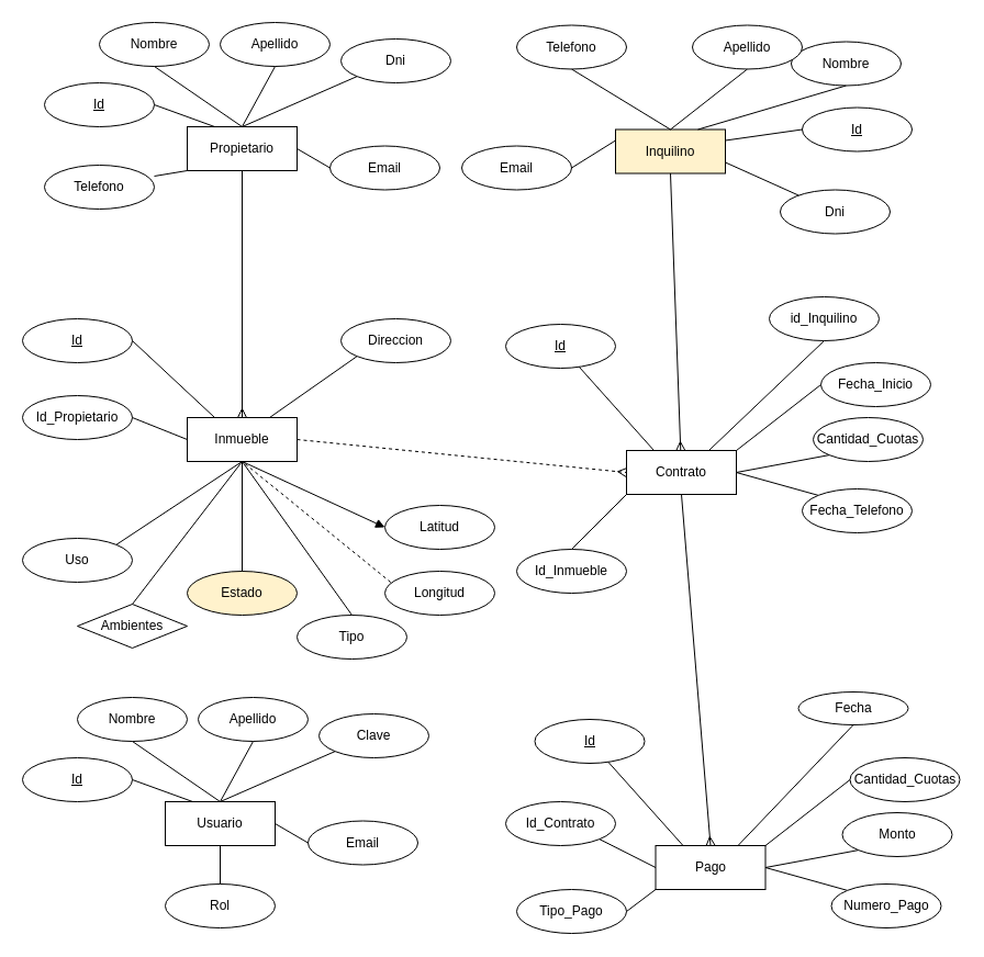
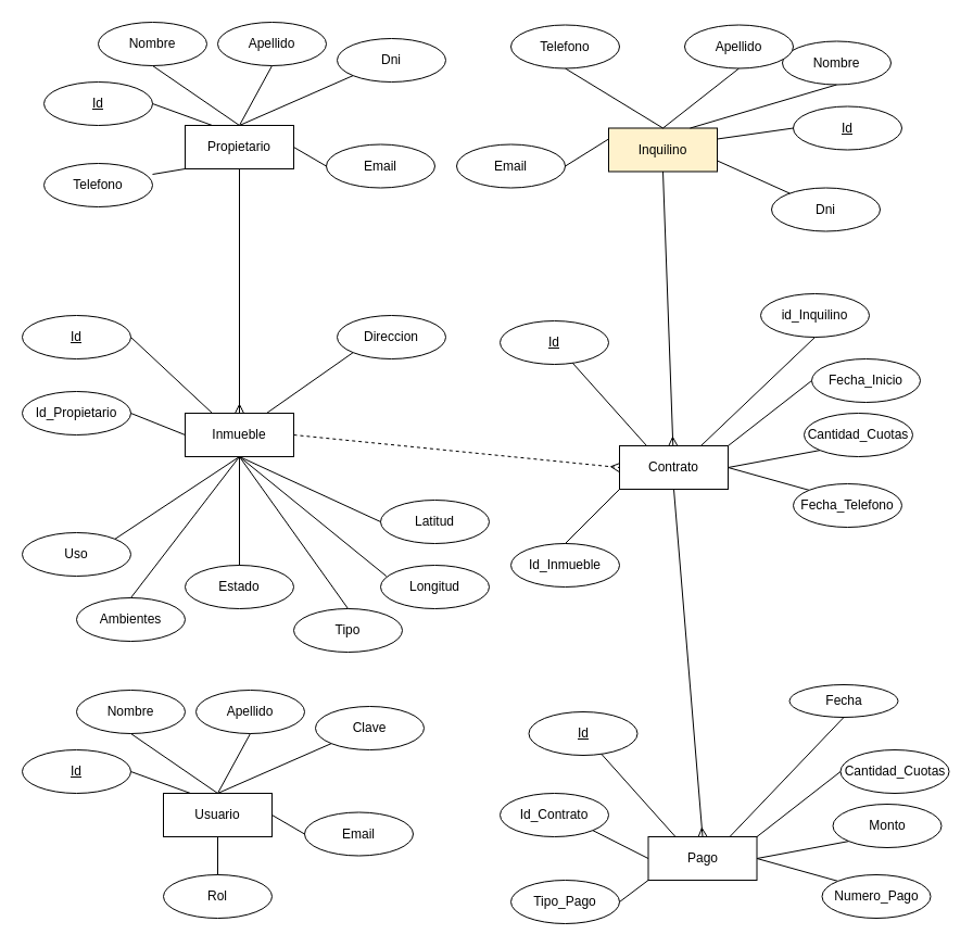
- <mxCell id="37" value="" style="endArrow=block;html=1;rounded=0;exitX=0.5;exitY=1;exitDx=0;exitDy=0;entryX=0;entryY=0.5;entryDx=0;entryDy=0;" edge="1" parent="1" source="25" target="33"><mxGeometry relative="1" as="geometry"><mxPoint x="230" y="530" as="sourcePoint" /><mxPoint x="230" y="430" as="targetPoint" /></mxGeometry></mxCell>
+ <mxCell id="37" value="" style="endArrow=none;html=1;rounded=0;exitX=0.5;exitY=1;exitDx=0;exitDy=0;entryX=0;entryY=0.5;entryDx=0;entryDy=0;" edge="1" parent="1" source="25" target="33"><mxGeometry relative="1" as="geometry"><mxPoint x="230" y="530" as="sourcePoint" /><mxPoint x="230" y="430" as="targetPoint" /></mxGeometry></mxCell>
- <mxCell id="39" value="" style="endArrow=none;html=1;rounded=0;exitX=0.053;exitY=0.251;exitDx=0;exitDy=0;entryX=0.5;entryY=1;entryDx=0;entryDy=0;exitPerimeter=0;dashed=1;" edge="1" parent="1" source="31" target="25"><mxGeometry relative="1" as="geometry"><mxPoint x="250" y="550" as="sourcePoint" /><mxPoint x="250" y="450" as="targetPoint" /></mxGeometry></mxCell>
+ <mxCell id="39" value="" style="endArrow=none;html=1;rounded=0;exitX=0.053;exitY=0.251;exitDx=0;exitDy=0;entryX=0.5;entryY=1;entryDx=0;entryDy=0;exitPerimeter=0;" edge="1" parent="1" source="31" target="25"><mxGeometry relative="1" as="geometry"><mxPoint x="250" y="550" as="sourcePoint" /><mxPoint x="250" y="450" as="targetPoint" /></mxGeometry></mxCell>
- <mxCell id="34" value="Estado" style="ellipse;whiteSpace=wrap;html=1;align=center;fillColor=#fff2cc;" vertex="1" parent="1"><mxGeometry x="170" y="520" width="100" height="40" as="geometry" /></mxCell>
+ <mxCell id="34" value="Estado" style="ellipse;whiteSpace=wrap;html=1;align=center;" vertex="1" parent="1"><mxGeometry x="170" y="520" width="100" height="40" as="geometry" /></mxCell>
- <mxCell id="30" value="Ambientes" style="rhombus;whiteSpace=wrap;html=1;align=center;" vertex="1" parent="1"><mxGeometry x="70" y="550" width="100" height="40" as="geometry" /></mxCell>
+ <mxCell id="30" value="Ambientes" style="ellipse;whiteSpace=wrap;html=1;align=center;" vertex="1" parent="1"><mxGeometry x="70" y="550" width="100" height="40" as="geometry" /></mxCell>
